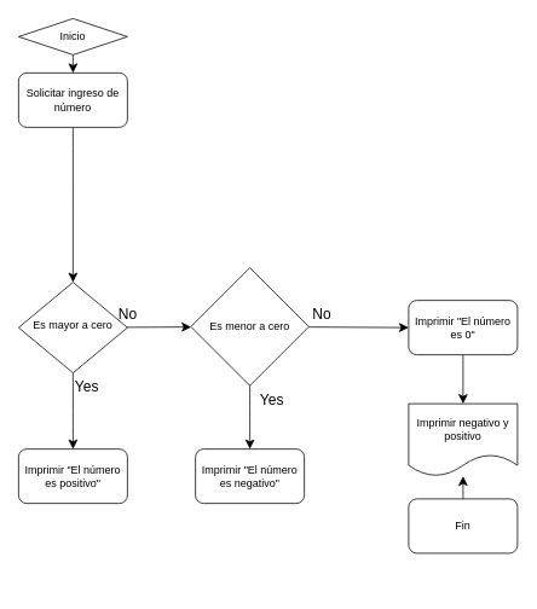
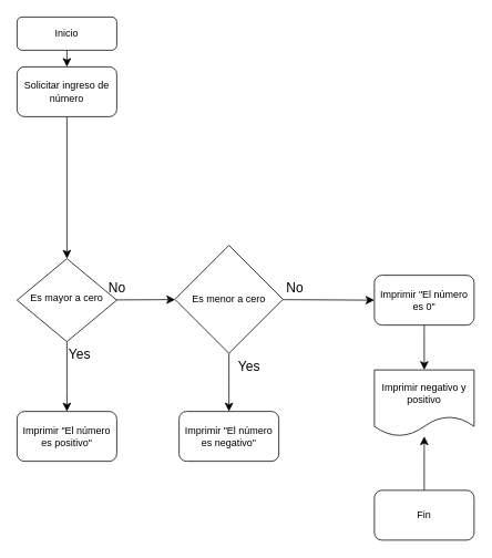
- <mxCell id="3" value="Inicio" style="rhombus;whiteSpace=wrap;html=1;fontSize=12;glass=0;strokeWidth=1;shadow=0;" parent="1" vertex="1"><mxGeometry x="20" y="20" width="120" height="40" as="geometry" /></mxCell>
+ <mxCell id="3" value="Inicio" style="rounded=1;whiteSpace=wrap;html=1;fontSize=12;glass=0;strokeWidth=1;shadow=0;" parent="1" vertex="1"><mxGeometry x="20" y="20" width="120" height="40" as="geometry" /></mxCell>
- <mxCell id="22" value="Fin" style="rounded=1;whiteSpace=wrap;html=1;" vertex="1" parent="1"><mxGeometry x="450" y="550" width="120" height="60" as="geometry" /></mxCell>
+ <mxCell id="22" value="Fin" style="rounded=1;whiteSpace=wrap;html=1;" vertex="1" parent="1"><mxGeometry x="450" y="590" width="120" height="60" as="geometry" /></mxCell>
